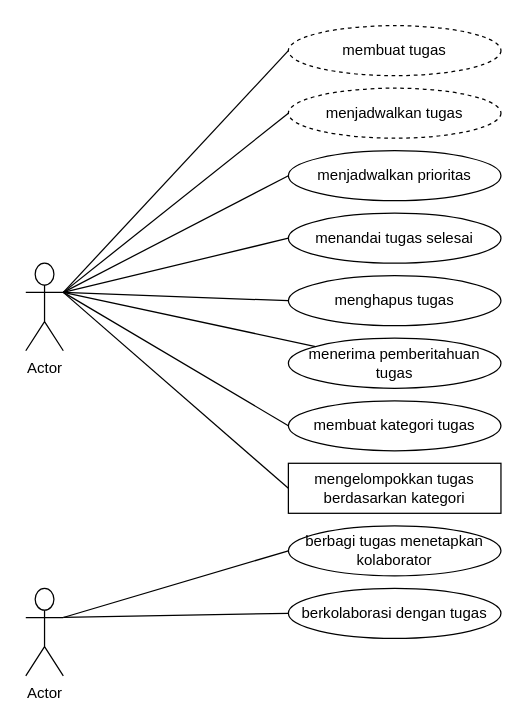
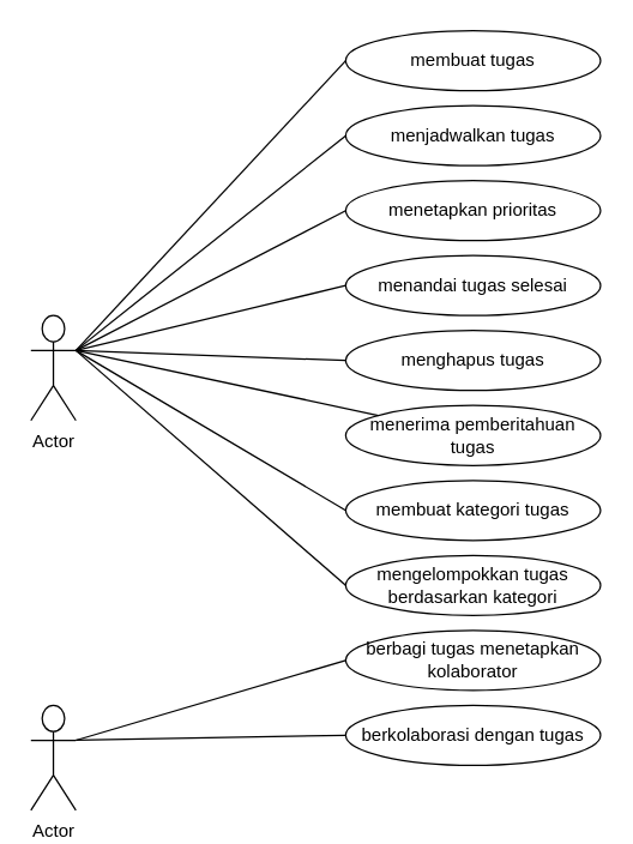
- <mxCell id="3" value="membuat tugas" style="ellipse;whiteSpace=wrap;html=1;dashed=1;" vertex="1" parent="1"><mxGeometry x="230" y="20" width="170" height="40" as="geometry" /></mxCell>
+ <mxCell id="3" value="membuat tugas" style="ellipse;whiteSpace=wrap;html=1;" vertex="1" parent="1"><mxGeometry x="230" y="20" width="170" height="40" as="geometry" /></mxCell>
- <mxCell id="4" value="menjadwalkan tugas" style="ellipse;whiteSpace=wrap;html=1;dashed=1;" vertex="1" parent="1"><mxGeometry x="230" y="70" width="170" height="40" as="geometry" /></mxCell>
+ <mxCell id="4" value="menjadwalkan tugas" style="ellipse;whiteSpace=wrap;html=1;" vertex="1" parent="1"><mxGeometry x="230" y="70" width="170" height="40" as="geometry" /></mxCell>
- <mxCell id="5" value="menjadwalkan prioritas" style="ellipse;whiteSpace=wrap;html=1;" vertex="1" parent="1"><mxGeometry x="230" y="120" width="170" height="40" as="geometry" /></mxCell>
+ <mxCell id="5" value="menetapkan prioritas" style="ellipse;whiteSpace=wrap;html=1;" vertex="1" parent="1"><mxGeometry x="230" y="120" width="170" height="40" as="geometry" /></mxCell>
- <mxCell id="10" value="mengelompokkan tugas berdasarkan kategori" style="whiteSpace=wrap;html=1;rounded=0;" vertex="1" parent="1"><mxGeometry x="230" y="370" width="170" height="40" as="geometry" /></mxCell>
+ <mxCell id="10" value="mengelompokkan tugas berdasarkan kategori" style="ellipse;whiteSpace=wrap;html=1;" vertex="1" parent="1"><mxGeometry x="230" y="370" width="170" height="40" as="geometry" /></mxCell>
